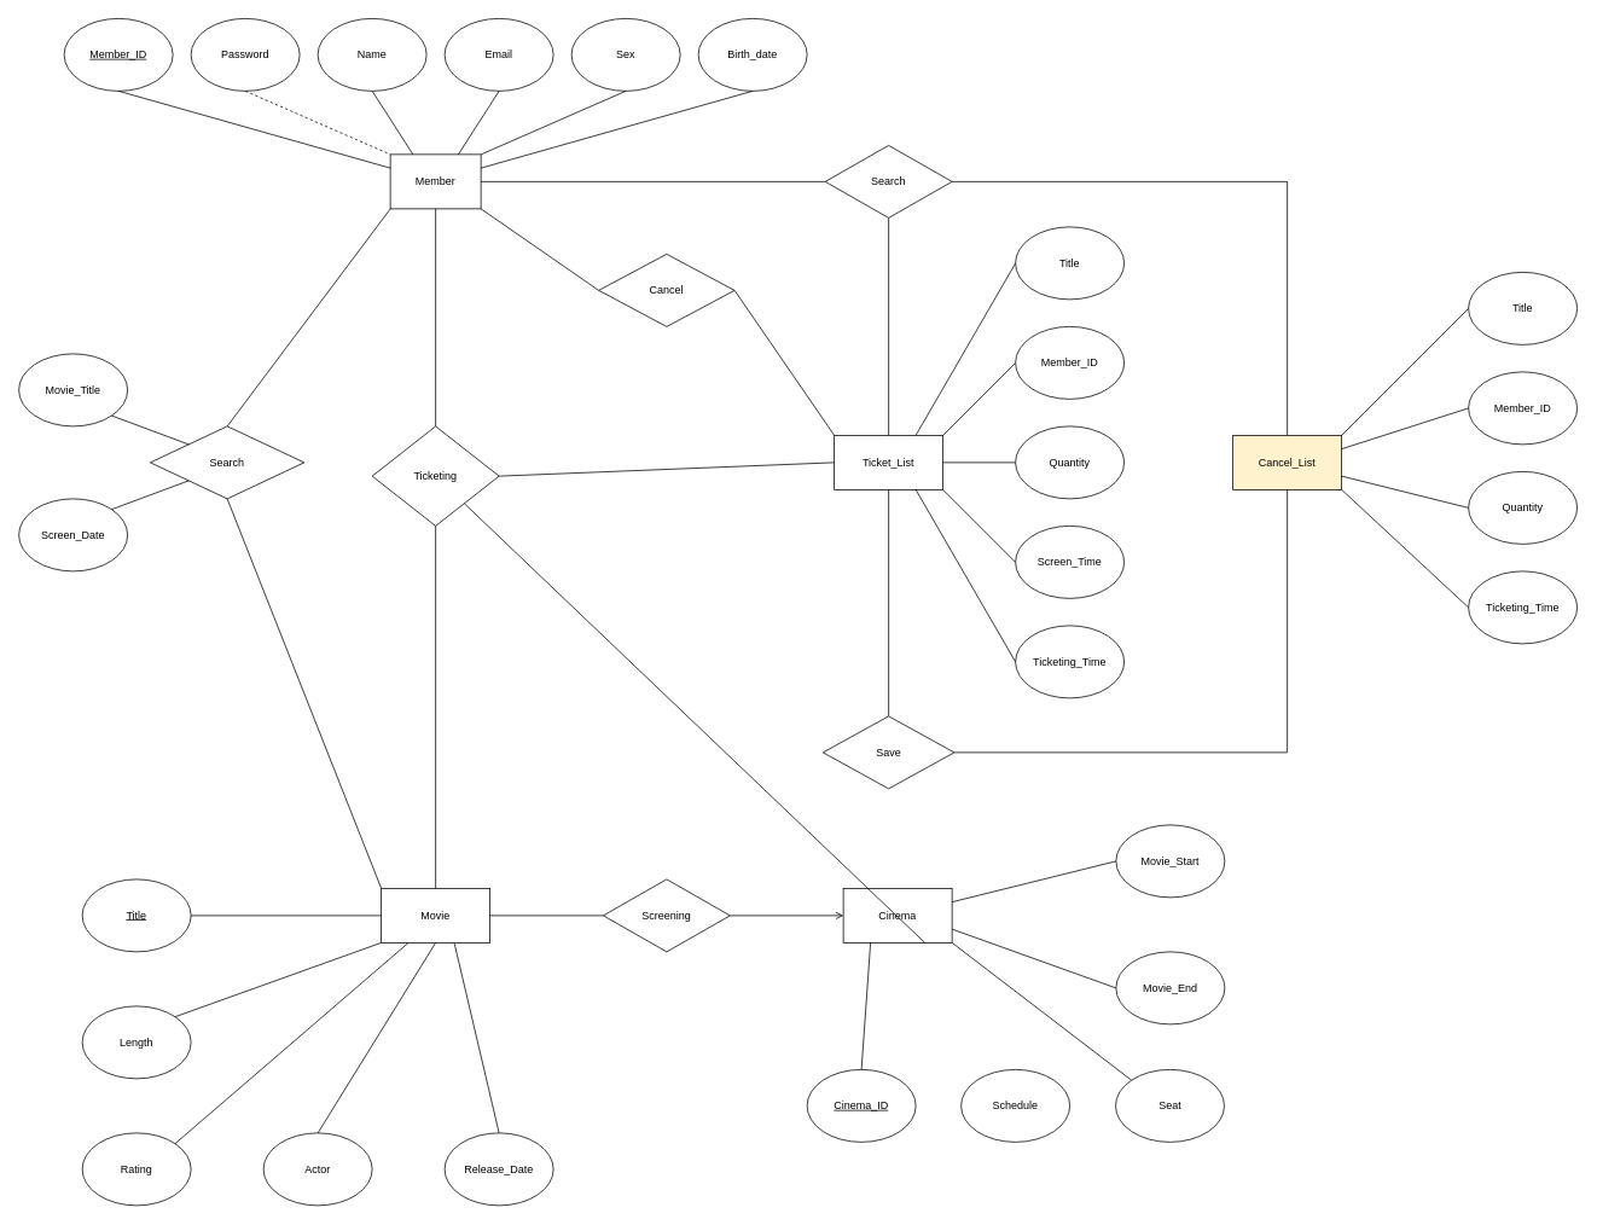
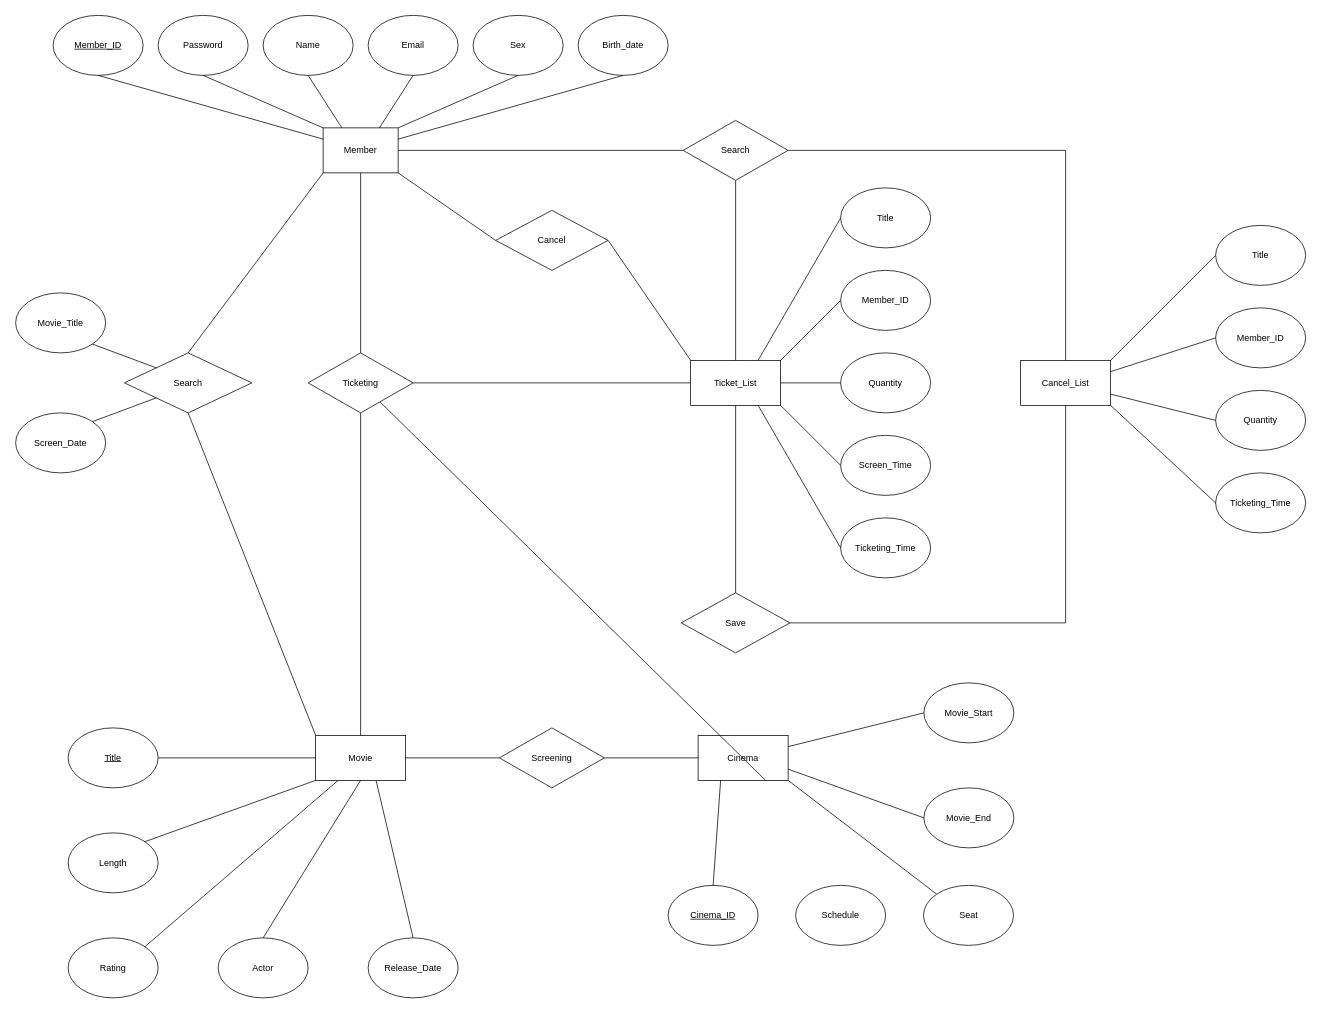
- <mxCell id="29" value="" style="endArrow=none;html=1;rounded=0;exitX=0.5;exitY=1;exitDx=0;exitDy=0;entryX=0;entryY=0;entryDx=0;entryDy=0;dashed=1;" parent="1" source="27" target="2" edge="1"><mxGeometry width="50" height="50" relative="1" as="geometry"><mxPoint x="360" y="280" as="sourcePoint" /><mxPoint x="410" y="230" as="targetPoint" /></mxGeometry></mxCell>
+ <mxCell id="29" value="" style="endArrow=none;html=1;rounded=0;exitX=0.5;exitY=1;exitDx=0;exitDy=0;entryX=0;entryY=0;entryDx=0;entryDy=0;" parent="1" source="27" target="2" edge="1"><mxGeometry width="50" height="50" relative="1" as="geometry"><mxPoint x="360" y="280" as="sourcePoint" /><mxPoint x="410" y="230" as="targetPoint" /></mxGeometry></mxCell>
- <mxCell id="60" value="Cancel_List" style="rounded=0;whiteSpace=wrap;html=1;fillColor=#fff2cc;" parent="1" vertex="1"><mxGeometry x="1360" y="480" width="120" height="60" as="geometry" /></mxCell>
+ <mxCell id="60" value="Cancel_List" style="rounded=0;whiteSpace=wrap;html=1;" parent="1" vertex="1"><mxGeometry x="1360" y="480" width="120" height="60" as="geometry" /></mxCell>
- <mxCell id="31" value="Ticketing" style="rhombus;whiteSpace=wrap;html=1;" parent="1" vertex="1"><mxGeometry x="410" y="470" width="140" height="110" as="geometry" /></mxCell>
+ <mxCell id="31" value="Ticketing" style="rhombus;whiteSpace=wrap;html=1;" parent="1" vertex="1"><mxGeometry x="410" y="470" width="140" height="80" as="geometry" /></mxCell>
- <mxCell id="73" value="" style="endArrow=open;html=1;rounded=0;exitX=1;exitY=0.5;exitDx=0;exitDy=0;entryX=0;entryY=0.5;entryDx=0;entryDy=0;" parent="1" source="71" target="14" edge="1"><mxGeometry width="50" height="50" relative="1" as="geometry"><mxPoint x="730" y="980" as="sourcePoint" /><mxPoint x="780" y="930" as="targetPoint" /></mxGeometry></mxCell>
+ <mxCell id="73" value="" style="endArrow=none;html=1;rounded=0;exitX=1;exitY=0.5;exitDx=0;exitDy=0;entryX=0;entryY=0.5;entryDx=0;entryDy=0;" parent="1" source="71" target="14" edge="1"><mxGeometry width="50" height="50" relative="1" as="geometry"><mxPoint x="730" y="980" as="sourcePoint" /><mxPoint x="780" y="930" as="targetPoint" /></mxGeometry></mxCell>
